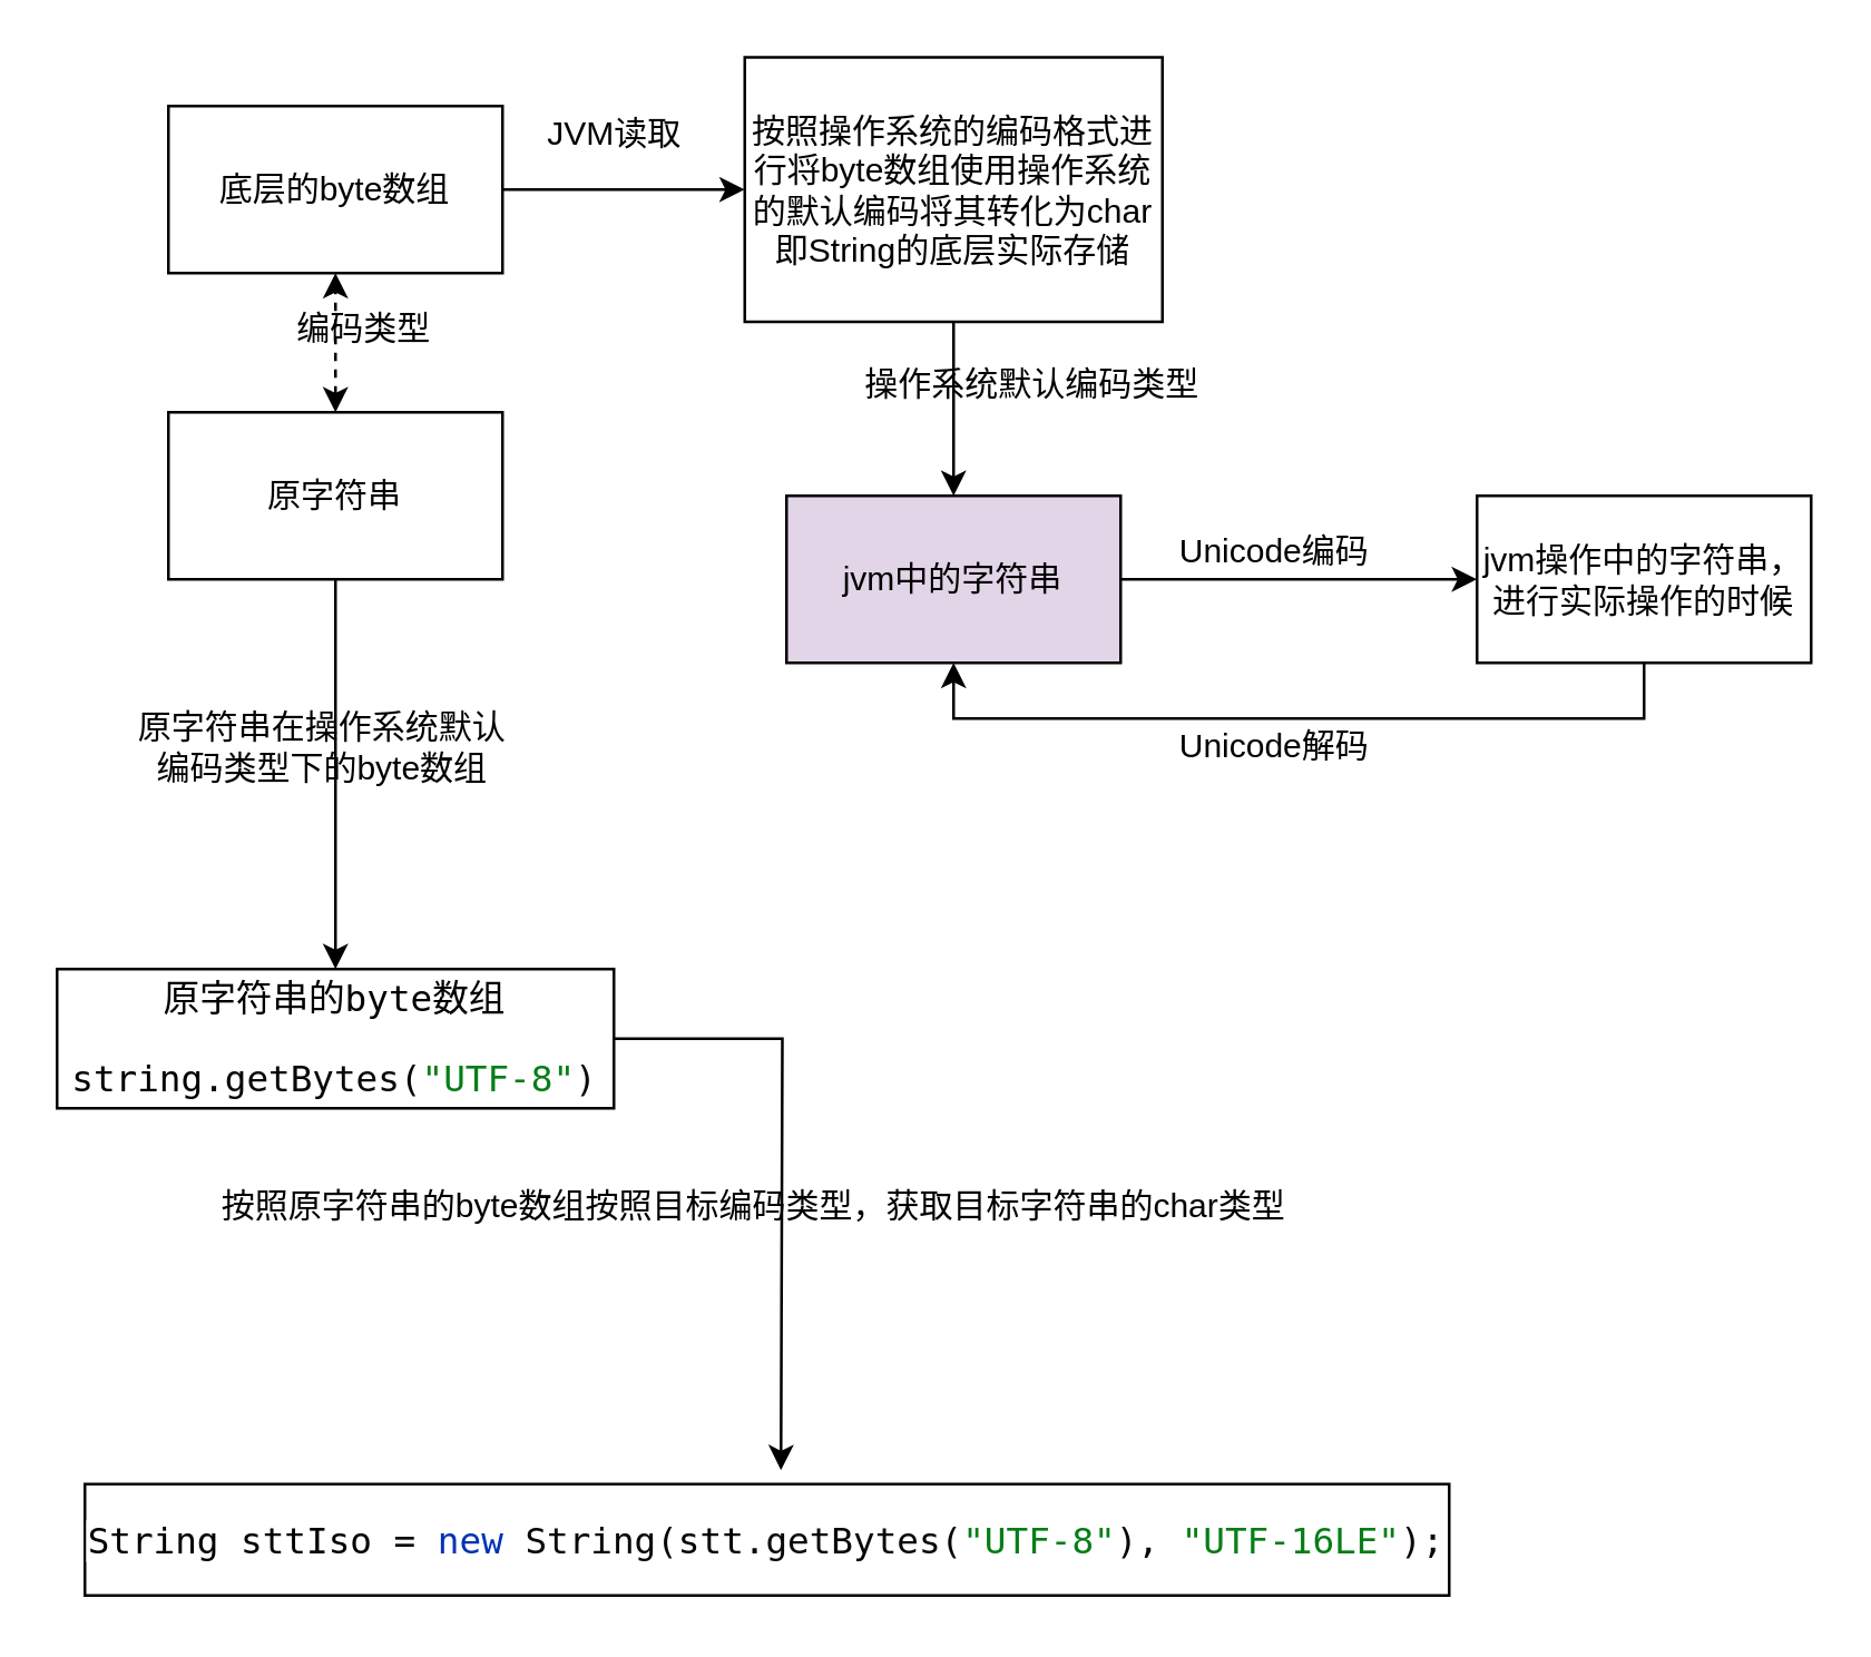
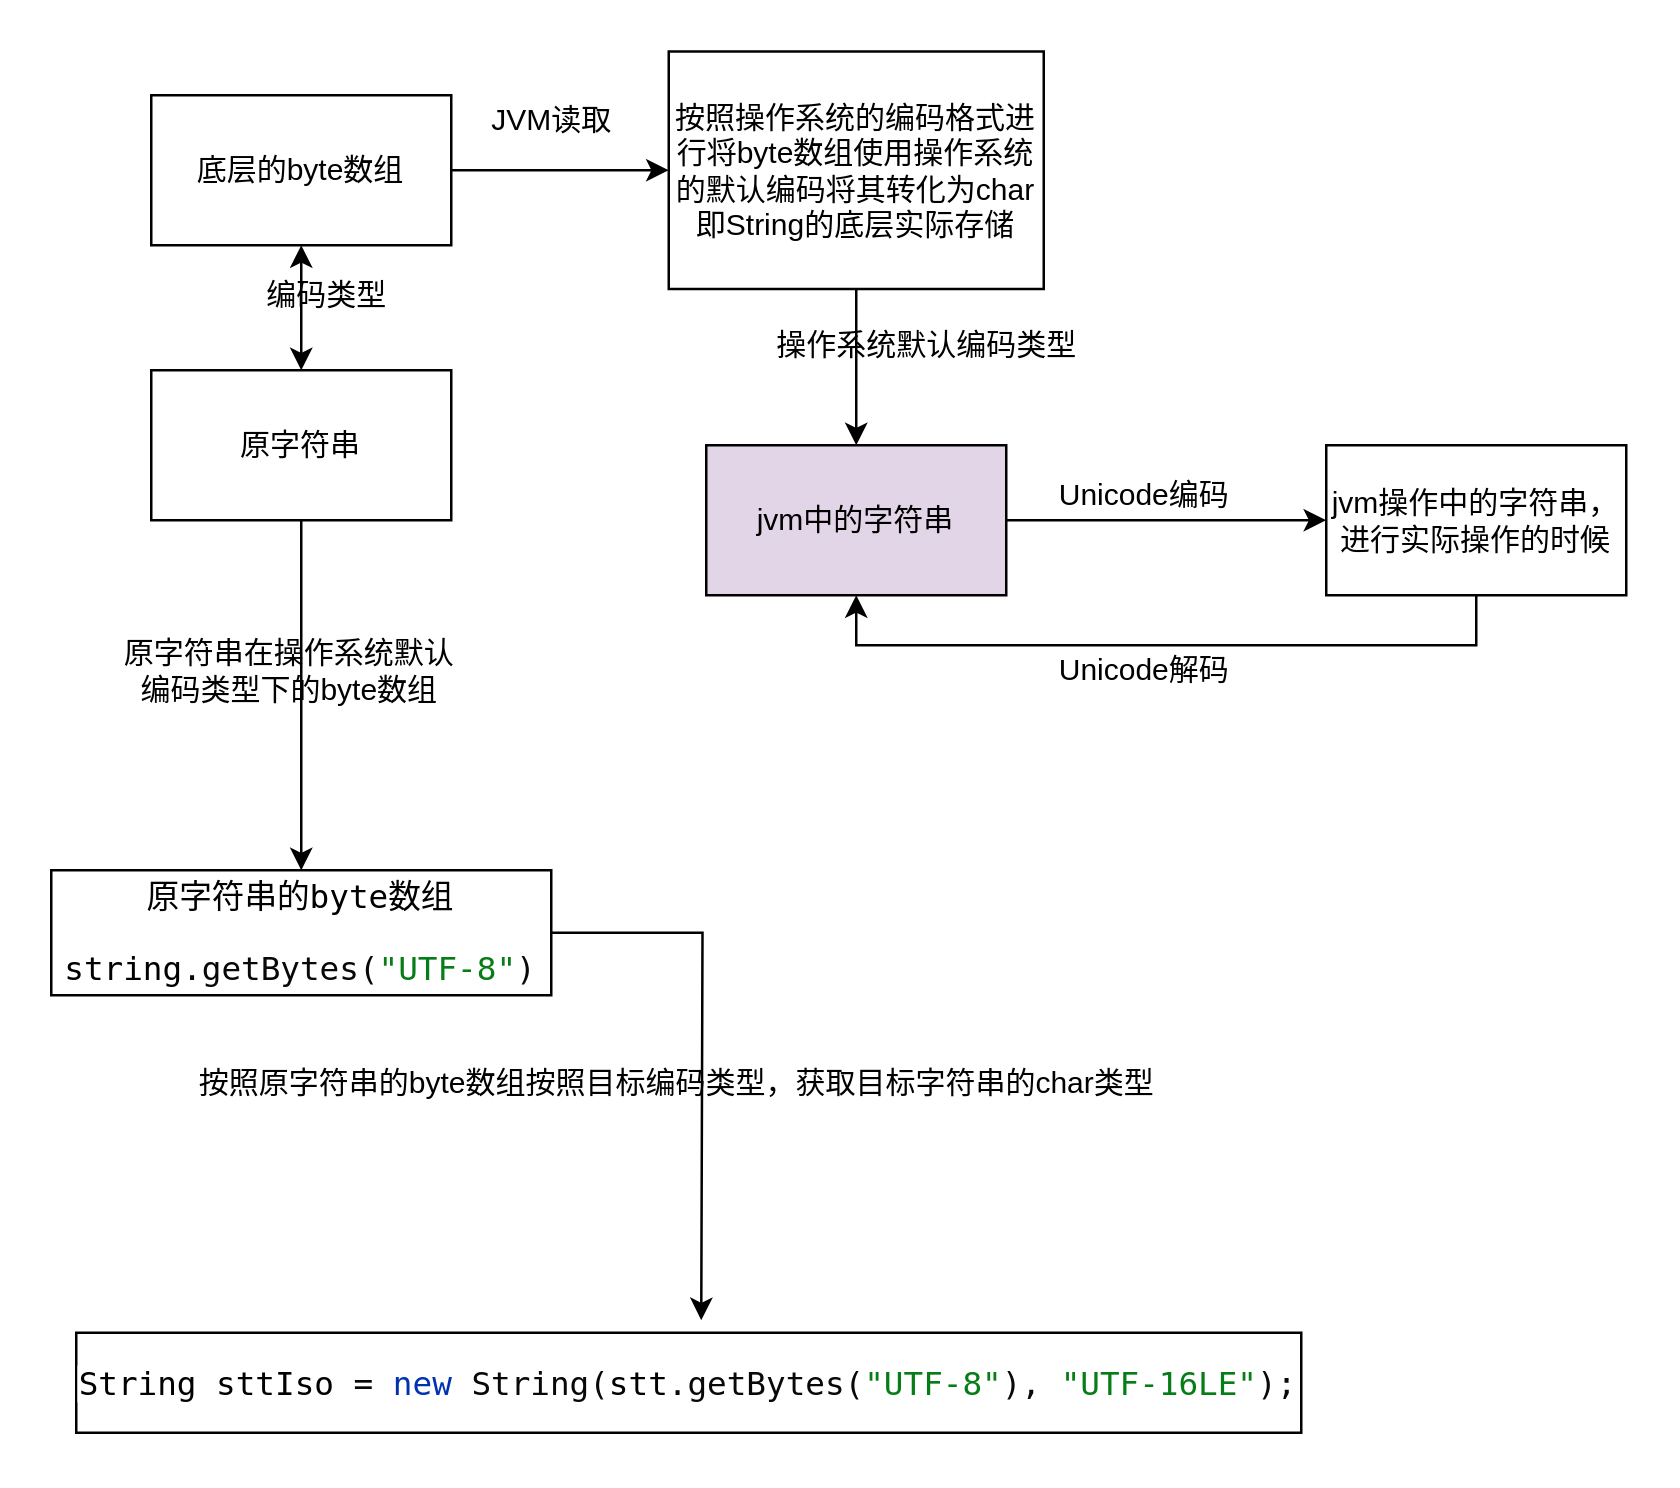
- <mxCell id="5" value="" style="endArrow=classic;startArrow=classic;html=1;rounded=0;exitX=0.5;exitY=0;exitDx=0;exitDy=0;dashed=1;" parent="1" source="3" target="4" edge="1"><mxGeometry width="50" height="50" relative="1" as="geometry"><mxPoint x="310" y="377.5" as="sourcePoint" /><mxPoint x="360" y="327.5" as="targetPoint" /></mxGeometry></mxCell>
+ <mxCell id="5" value="" style="endArrow=classic;startArrow=classic;html=1;rounded=0;exitX=0.5;exitY=0;exitDx=0;exitDy=0;" parent="1" source="3" target="4" edge="1"><mxGeometry width="50" height="50" relative="1" as="geometry"><mxPoint x="310" y="377.5" as="sourcePoint" /><mxPoint x="360" y="327.5" as="targetPoint" /></mxGeometry></mxCell>
